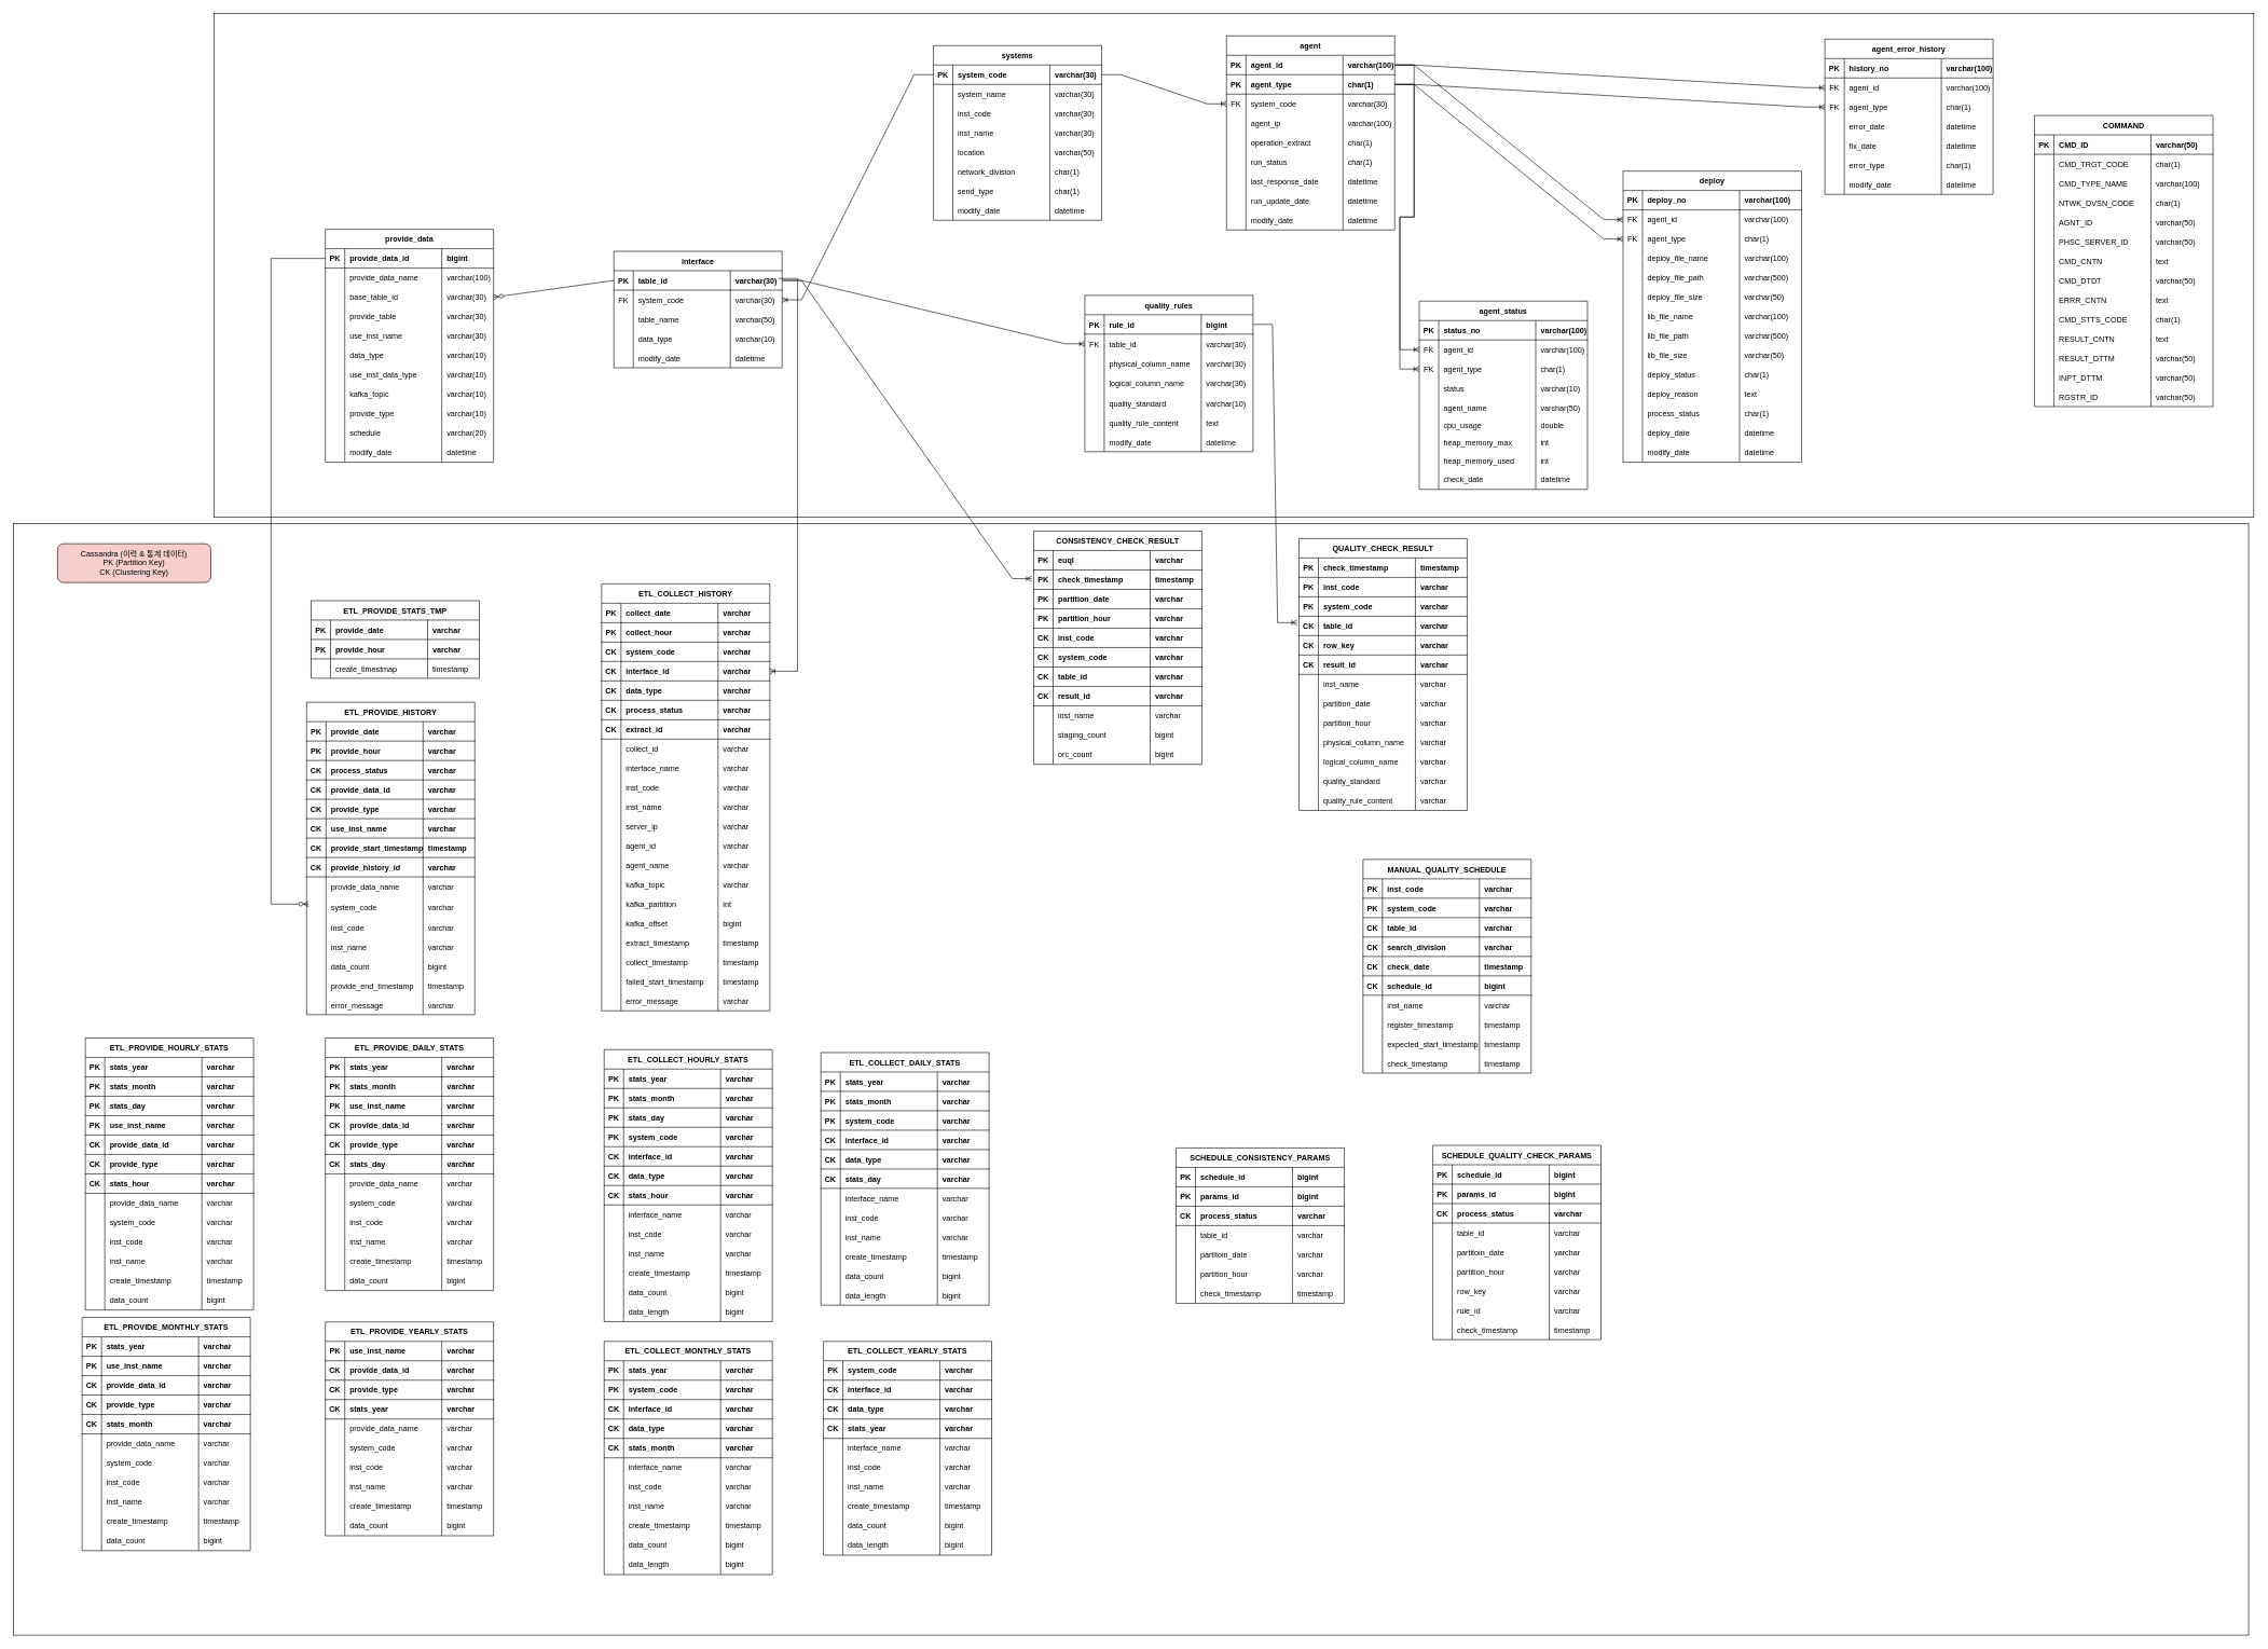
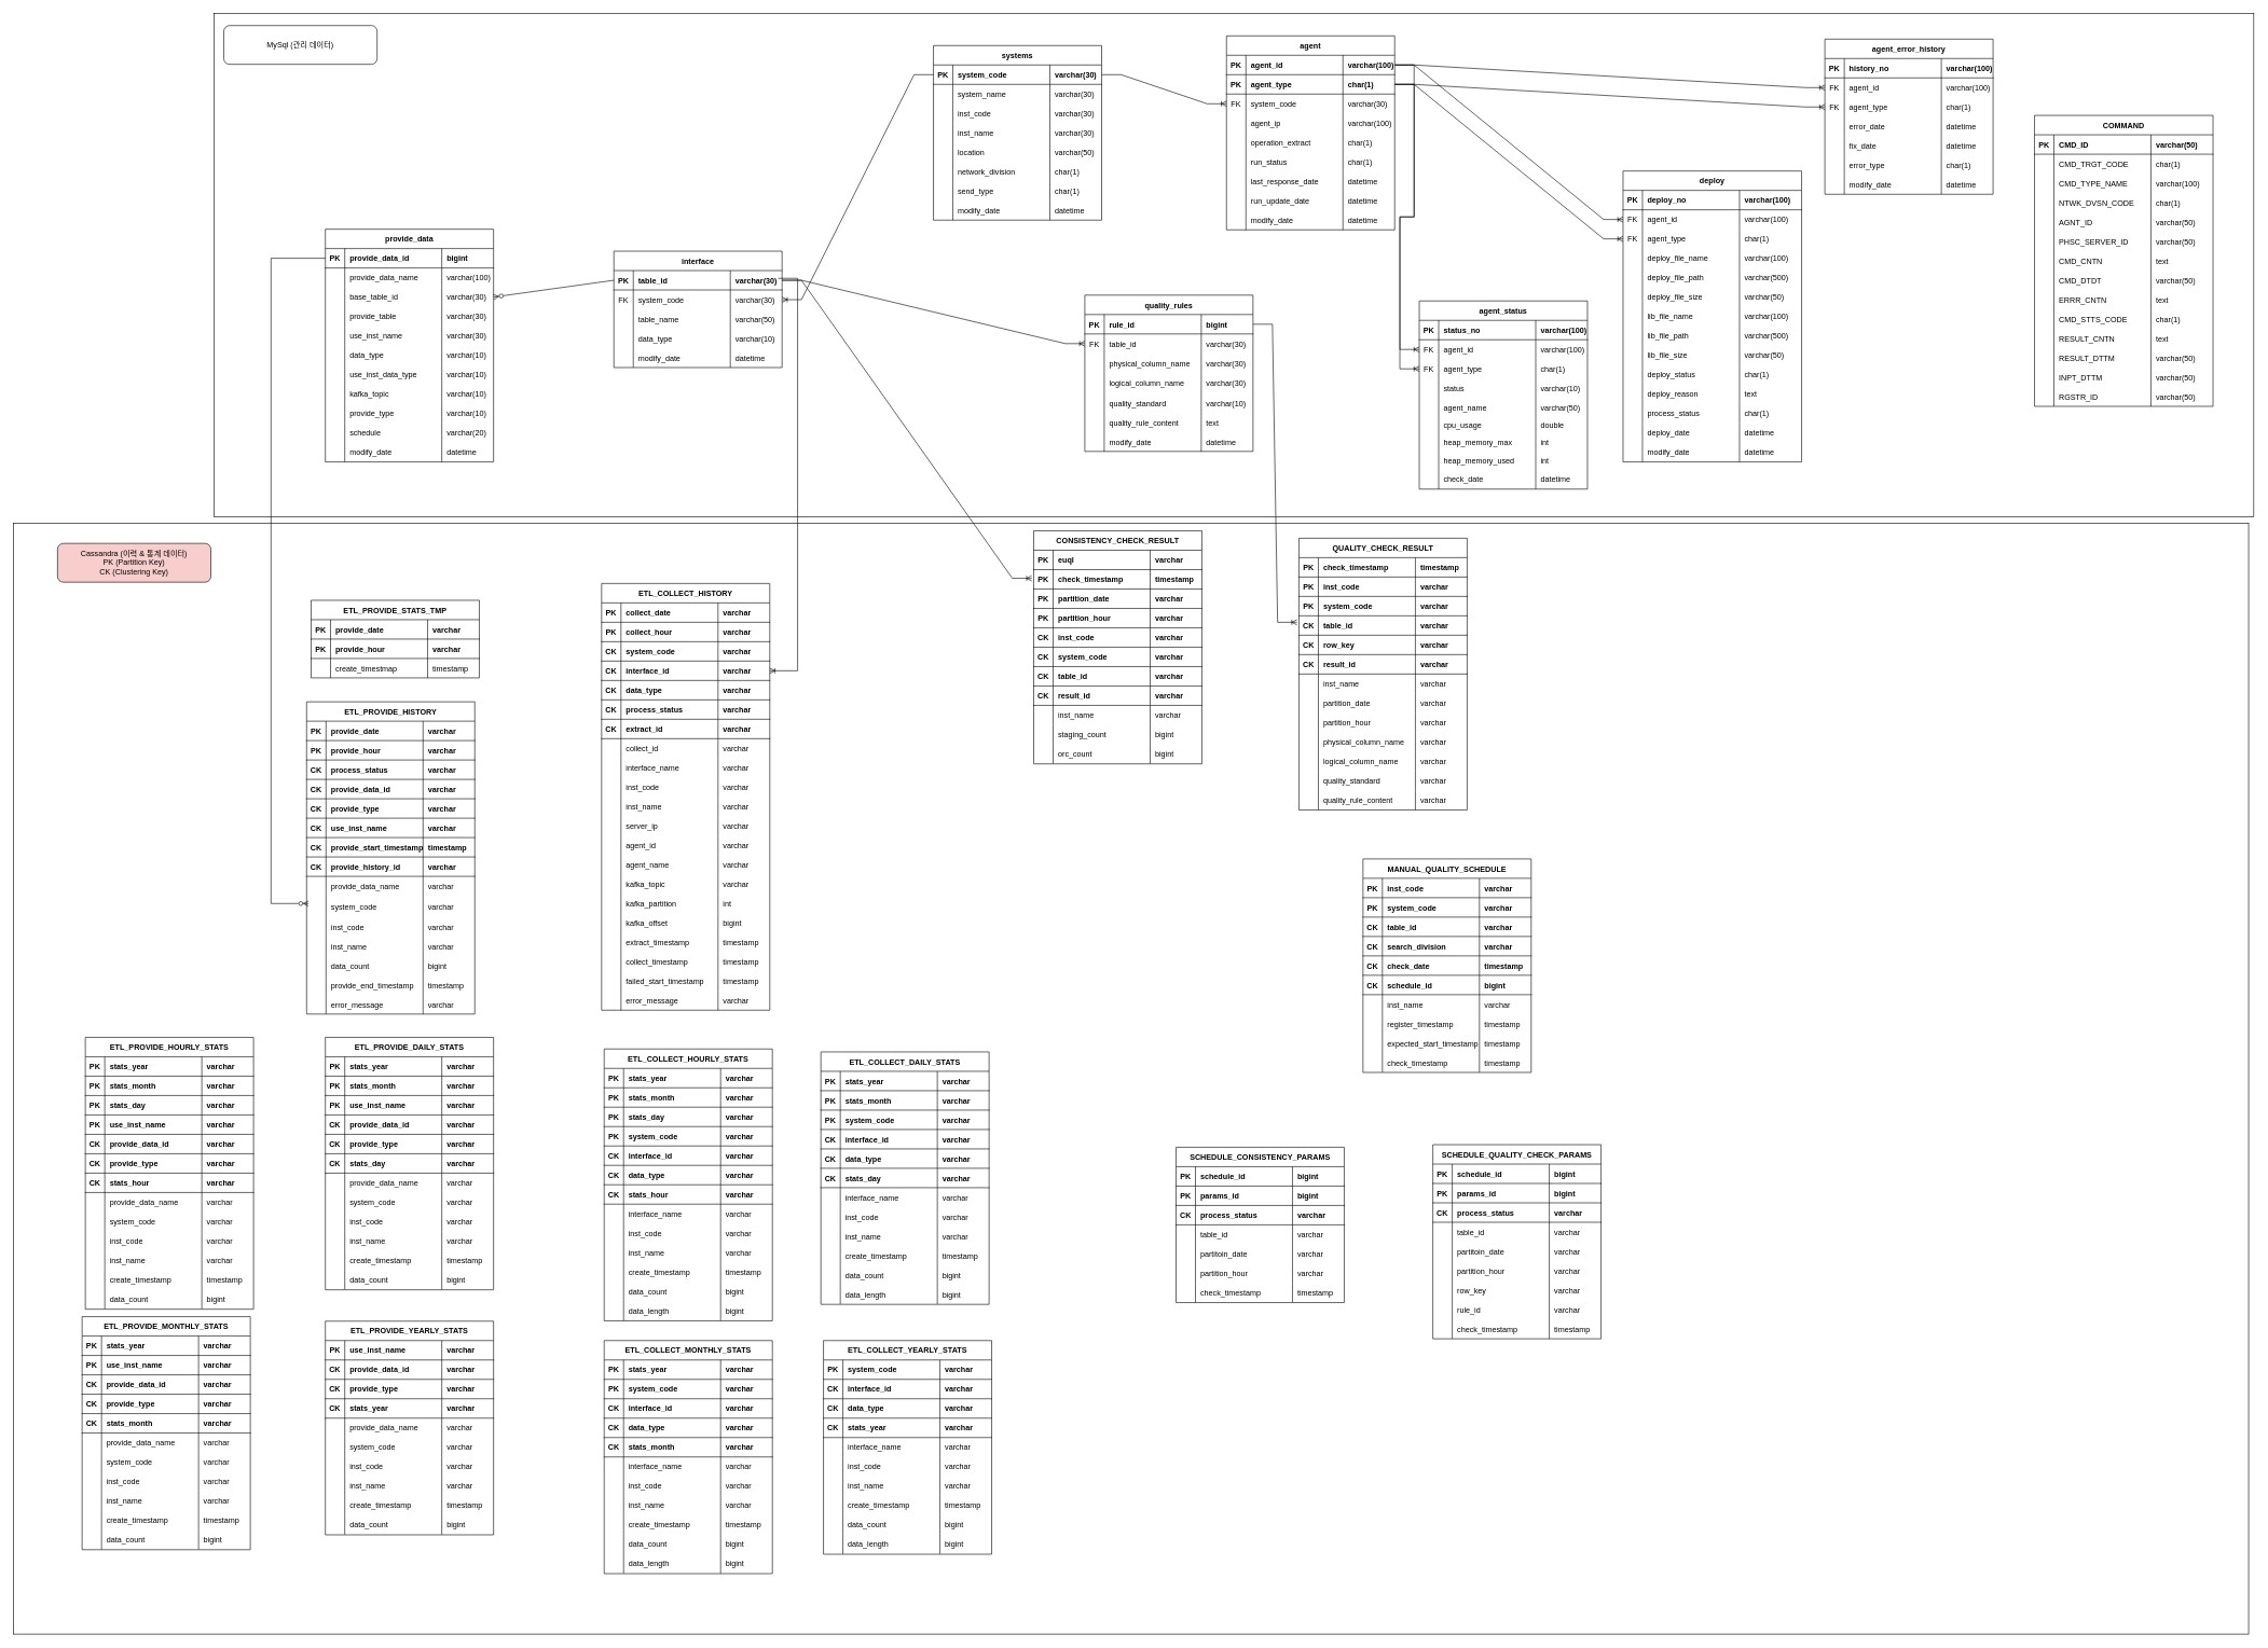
+ <mxCell id="291" value="MySql (관리 데이터)" style="rounded=1;whiteSpace=wrap;html=1;" parent="1" vertex="1"><mxGeometry x="345" y="39" width="237" height="60" as="geometry" /></mxCell>
